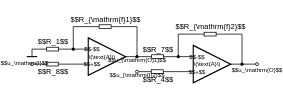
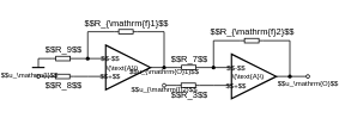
- <mxCell id="18" value="$$R_1$$" style="text;html=1;resizable=1;autosize=1;align=center;verticalAlign=middle;points=[];fillColor=none;strokeColor=none;rounded=0;fontSize=10;movable=1;rotatable=1;deletable=1;editable=1;connectable=0;allowArrows=0;" parent="1" vertex="1"><mxGeometry x="60" y="50" width="15" height="10" as="geometry" /></mxCell>
+ <mxCell id="18" value="$$R_9$$" style="text;html=1;resizable=1;autosize=1;align=center;verticalAlign=middle;points=[];fillColor=none;strokeColor=none;rounded=0;fontSize=10;movable=1;rotatable=1;deletable=1;editable=1;connectable=0;allowArrows=0;" parent="1" vertex="1"><mxGeometry x="60" y="50" width="15" height="10" as="geometry" /></mxCell>
- <mxCell id="37" value="$$R_4$$" style="text;html=1;resizable=1;autosize=1;align=center;verticalAlign=middle;points=[];fillColor=none;strokeColor=none;rounded=0;fontSize=10;movable=1;rotatable=1;deletable=1;editable=1;connectable=0;allowArrows=0;" vertex="1" parent="1"><mxGeometry x="200" y="100" width="15" height="10" as="geometry" /></mxCell>
+ <mxCell id="37" value="$$R_3$$" style="text;html=1;resizable=1;autosize=1;align=center;verticalAlign=middle;points=[];fillColor=none;strokeColor=none;rounded=0;fontSize=10;movable=1;rotatable=1;deletable=1;editable=1;connectable=0;allowArrows=0;" vertex="1" parent="1"><mxGeometry x="200" y="100" width="15" height="10" as="geometry" /></mxCell>
